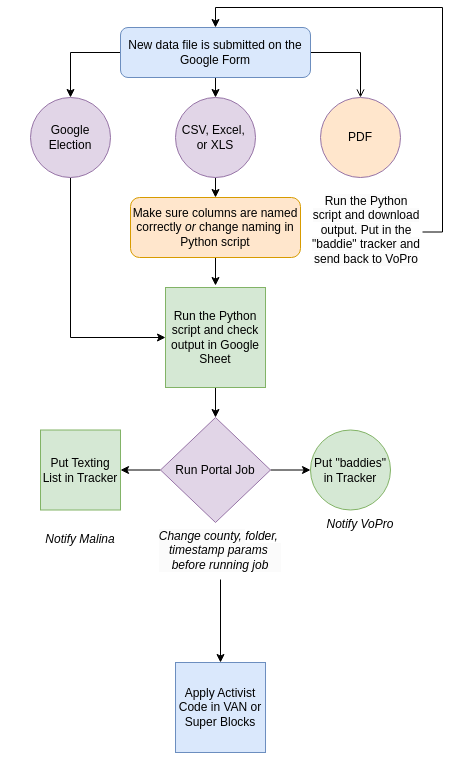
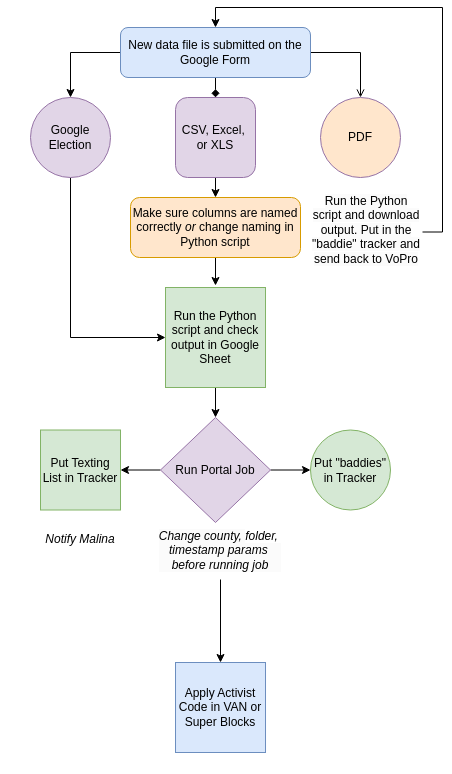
- <mxCell id="2" style="edgeStyle=orthogonalEdgeStyle;rounded=0;orthogonalLoop=1;jettySize=auto;html=1;exitX=0.5;exitY=1;exitDx=0;exitDy=0;entryX=0.5;entryY=0;entryDx=0;entryDy=0;" edge="1" parent="1" source="5" target="7"><mxGeometry relative="1" as="geometry" /></mxCell>
+ <mxCell id="2" style="edgeStyle=orthogonalEdgeStyle;rounded=0;orthogonalLoop=1;jettySize=auto;html=1;exitX=0.5;exitY=1;exitDx=0;exitDy=0;entryX=0.5;entryY=0;entryDx=0;entryDy=0;endArrow=diamond;" edge="1" parent="1" source="5" target="7"><mxGeometry relative="1" as="geometry" /></mxCell>
- <mxCell id="7" value="CSV, Excel,&amp;nbsp;&lt;div&gt;or XLS&lt;/div&gt;" style="ellipse;whiteSpace=wrap;html=1;aspect=fixed;fillColor=#e1d5e7;strokeColor=#9673a6;" vertex="1" parent="1"><mxGeometry x="175" y="90" width="80" height="80" as="geometry" /></mxCell>
+ <mxCell id="7" value="CSV, Excel,&amp;nbsp;&lt;div&gt;or XLS&lt;/div&gt;" style="whiteSpace=wrap;html=1;aspect=fixed;fillColor=#e1d5e7;strokeColor=#9673a6;rounded=1;" vertex="1" parent="1"><mxGeometry x="175" y="90" width="80" height="80" as="geometry" /></mxCell>
- <mxCell id="25" value="&lt;span style=&quot;text-wrap-mode: nowrap;&quot;&gt;Notify VoPro&lt;/span&gt;" style="text;whiteSpace=wrap;html=1;align=center;fontStyle=2" vertex="1" parent="1"><mxGeometry x="300" y="502.5" width="120.01" height="60" as="geometry" /></mxCell>
